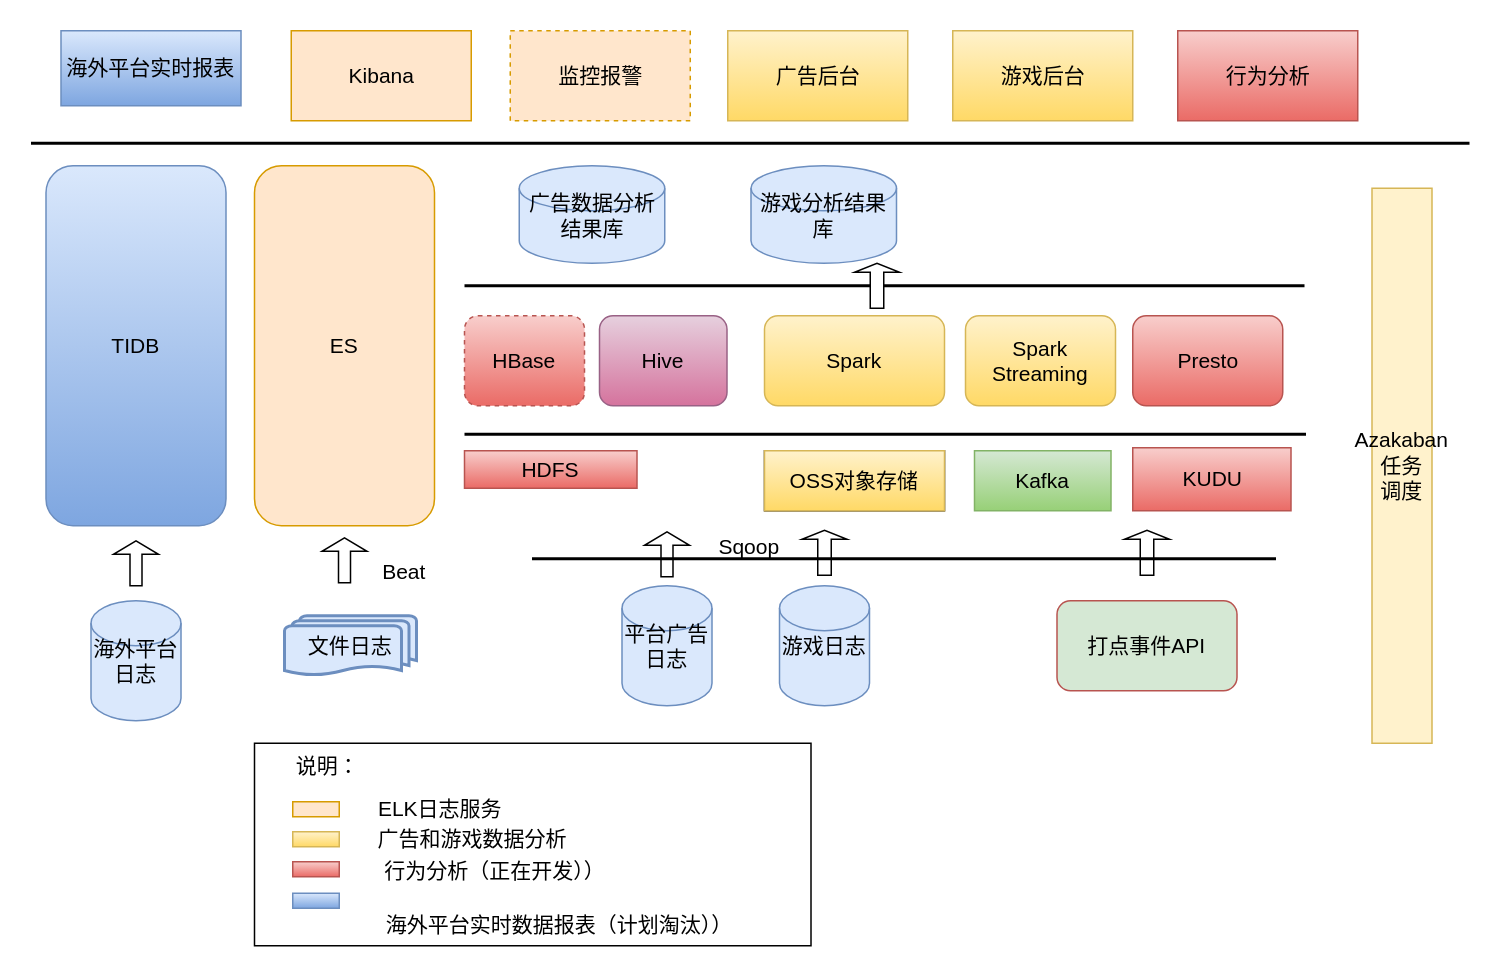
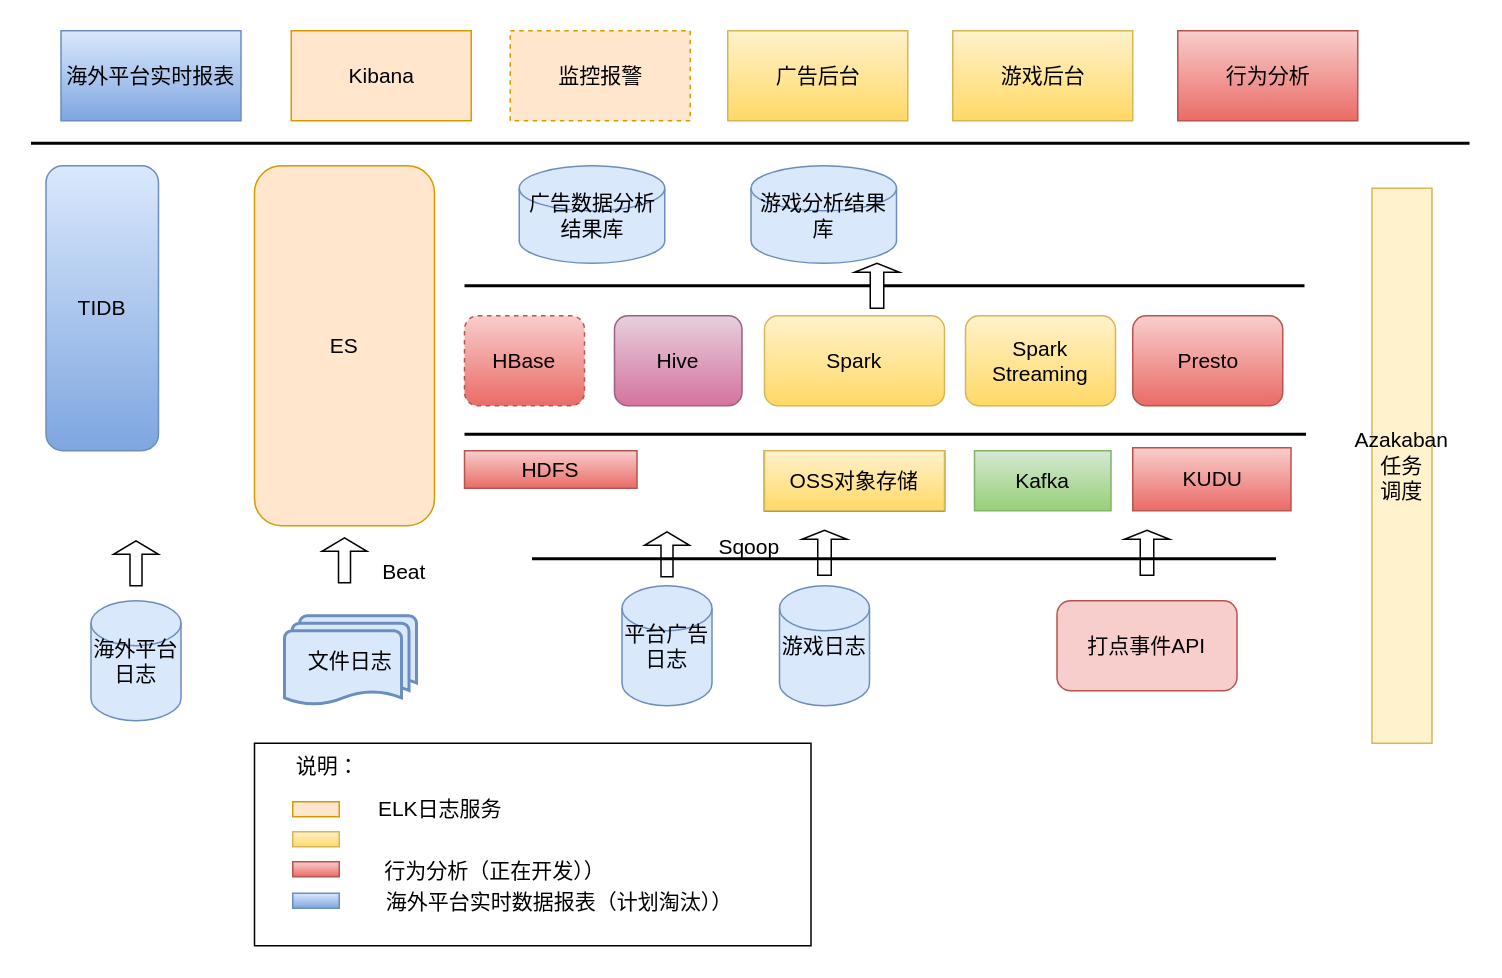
- <mxCell id="47" value="海外平台实时报表" style="rounded=0;whiteSpace=wrap;html=1;fontSize=14;gradientColor=#7ea6e0;fillColor=#dae8fc;strokeColor=#6c8ebf;" vertex="1" parent="1"><mxGeometry x="40" y="20" width="120" height="50" as="geometry" /></mxCell>
+ <mxCell id="47" value="海外平台实时报表" style="rounded=0;whiteSpace=wrap;html=1;fontSize=14;gradientColor=#7ea6e0;fillColor=#dae8fc;strokeColor=#6c8ebf;" vertex="1" parent="1"><mxGeometry x="40" y="20" width="120" height="60" as="geometry" /></mxCell>
- <mxCell id="44" value="TIDB" style="rounded=1;whiteSpace=wrap;html=1;fontSize=14;gradientColor=#7ea6e0;fillColor=#dae8fc;strokeColor=#6c8ebf;" vertex="1" parent="1"><mxGeometry x="30" y="110" width="120" height="240" as="geometry" /></mxCell>
+ <mxCell id="44" value="TIDB" style="rounded=1;whiteSpace=wrap;html=1;fontSize=14;gradientColor=#7ea6e0;fillColor=#dae8fc;strokeColor=#6c8ebf;" vertex="1" parent="1"><mxGeometry x="30" y="110" width="75" height="190" as="geometry" /></mxCell>
- <mxCell id="4" value="Hive" style="rounded=1;whiteSpace=wrap;html=1;fontSize=14;gradientColor=#d5739d;fillColor=#e6d0de;strokeColor=#996185;" vertex="1" parent="1"><mxGeometry x="399" y="210" width="85" height="60" as="geometry" /></mxCell>
+ <mxCell id="4" value="Hive" style="rounded=1;whiteSpace=wrap;html=1;fontSize=14;gradientColor=#d5739d;fillColor=#e6d0de;strokeColor=#996185;" vertex="1" parent="1"><mxGeometry x="409" y="210" width="85" height="60" as="geometry" /></mxCell>
- <mxCell id="28" value="文件日志" style="strokeWidth=2;html=1;shape=mxgraph.flowchart.multi-document;whiteSpace=wrap;fontSize=14;fillColor=#dae8fc;strokeColor=#6c8ebf;" vertex="1" parent="1"><mxGeometry x="189" y="410" width="88" height="40" as="geometry" /></mxCell>
+ <mxCell id="28" value="文件日志" style="strokeWidth=2;html=1;shape=mxgraph.flowchart.multi-document;whiteSpace=wrap;fontSize=14;fillColor=#dae8fc;strokeColor=#6c8ebf;" vertex="1" parent="1"><mxGeometry x="189" y="410" width="88" height="60" as="geometry" /></mxCell>
- <mxCell id="13" value="打点事件API" style="rounded=1;whiteSpace=wrap;html=1;fontSize=14;fillColor=#d5e8d4;strokeColor=#b85450;" vertex="1" parent="1"><mxGeometry x="704" y="400" width="120" height="60" as="geometry" /></mxCell>
+ <mxCell id="13" value="打点事件API" style="rounded=1;whiteSpace=wrap;html=1;fontSize=14;fillColor=#f8cecc;strokeColor=#b85450;" vertex="1" parent="1"><mxGeometry x="704" y="400" width="120" height="60" as="geometry" /></mxCell>
- <mxCell id="39" value="广告和游戏数据分析" style="text;html=1;strokeColor=none;fillColor=none;align=center;verticalAlign=middle;whiteSpace=wrap;rounded=0;fontSize=14;" vertex="1" parent="1"><mxGeometry x="243.5" y="549" width="140.5" height="20" as="geometry" /></mxCell>
- <mxCell id="49" value="海外平台实时数据报表（计划淘汰））" style="text;html=1;strokeColor=none;fillColor=none;align=center;verticalAlign=middle;whiteSpace=wrap;rounded=0;fontSize=14;" vertex="1" parent="1"><mxGeometry x="243.5" y="605" width="256.5" height="21" as="geometry" /></mxCell>
+ <mxCell id="49" value="海外平台实时数据报表（计划淘汰））" style="text;html=1;strokeColor=none;fillColor=none;align=center;verticalAlign=middle;whiteSpace=wrap;rounded=0;fontSize=14;" vertex="1" parent="1"><mxGeometry x="243.5" y="590" width="256.5" height="21" as="geometry" /></mxCell>
